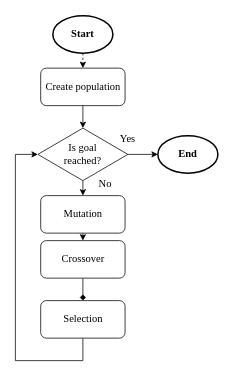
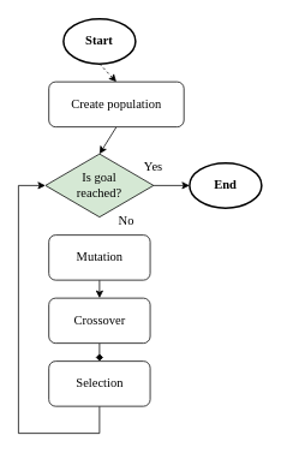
- <mxCell id="6" value="Create population" style="rounded=1;whiteSpace=wrap;html=1;strokeWidth=1;fontFamily=Times New Roman;fontSize=14;" vertex="1" parent="1"><mxGeometry x="53.75" y="90" width="112.5" height="50" as="geometry" /></mxCell>
+ <mxCell id="6" value="Create population" style="rounded=1;whiteSpace=wrap;html=1;strokeWidth=1;fontFamily=Times New Roman;fontSize=14;" vertex="1" parent="1"><mxGeometry x="53.75" y="90" width="150" height="50" as="geometry" /></mxCell>
- <mxCell id="9" value="Is goal&lt;br&gt;reached?" style="rhombus;whiteSpace=wrap;html=1;strokeWidth=1;fontFamily=Times New Roman;fontSize=14;" vertex="1" parent="1"><mxGeometry x="50" y="170" width="120" height="70" as="geometry" /></mxCell>
+ <mxCell id="9" value="Is goal&lt;br&gt;reached?" style="rhombus;whiteSpace=wrap;html=1;strokeWidth=1;fontFamily=Times New Roman;fontSize=14;fillColor=#d5e8d4;" vertex="1" parent="1"><mxGeometry x="50" y="170" width="120" height="70" as="geometry" /></mxCell>
- <mxCell id="7" style="edgeStyle=none;html=1;exitX=0.5;exitY=1;exitDx=0;exitDy=0;entryX=0.5;entryY=0;entryDx=0;entryDy=0;fontFamily=Times New Roman;fontSize=14;" edge="1" parent="1" source="9" target="11"><mxGeometry relative="1" as="geometry" /></mxCell>
- <mxCell id="13" value="Crossover" style="rounded=1;whiteSpace=wrap;html=1;strokeWidth=1;fontFamily=Times New Roman;fontSize=14;" vertex="1" parent="1"><mxGeometry x="53.75" y="320" width="112.5" height="50" as="geometry" /></mxCell>
+ <mxCell id="13" value="Crossover" style="rounded=1;whiteSpace=wrap;html=1;strokeWidth=1;fontFamily=Times New Roman;fontSize=14;" vertex="1" parent="1"><mxGeometry x="53.75" y="330" width="112.5" height="50" as="geometry" /></mxCell>
